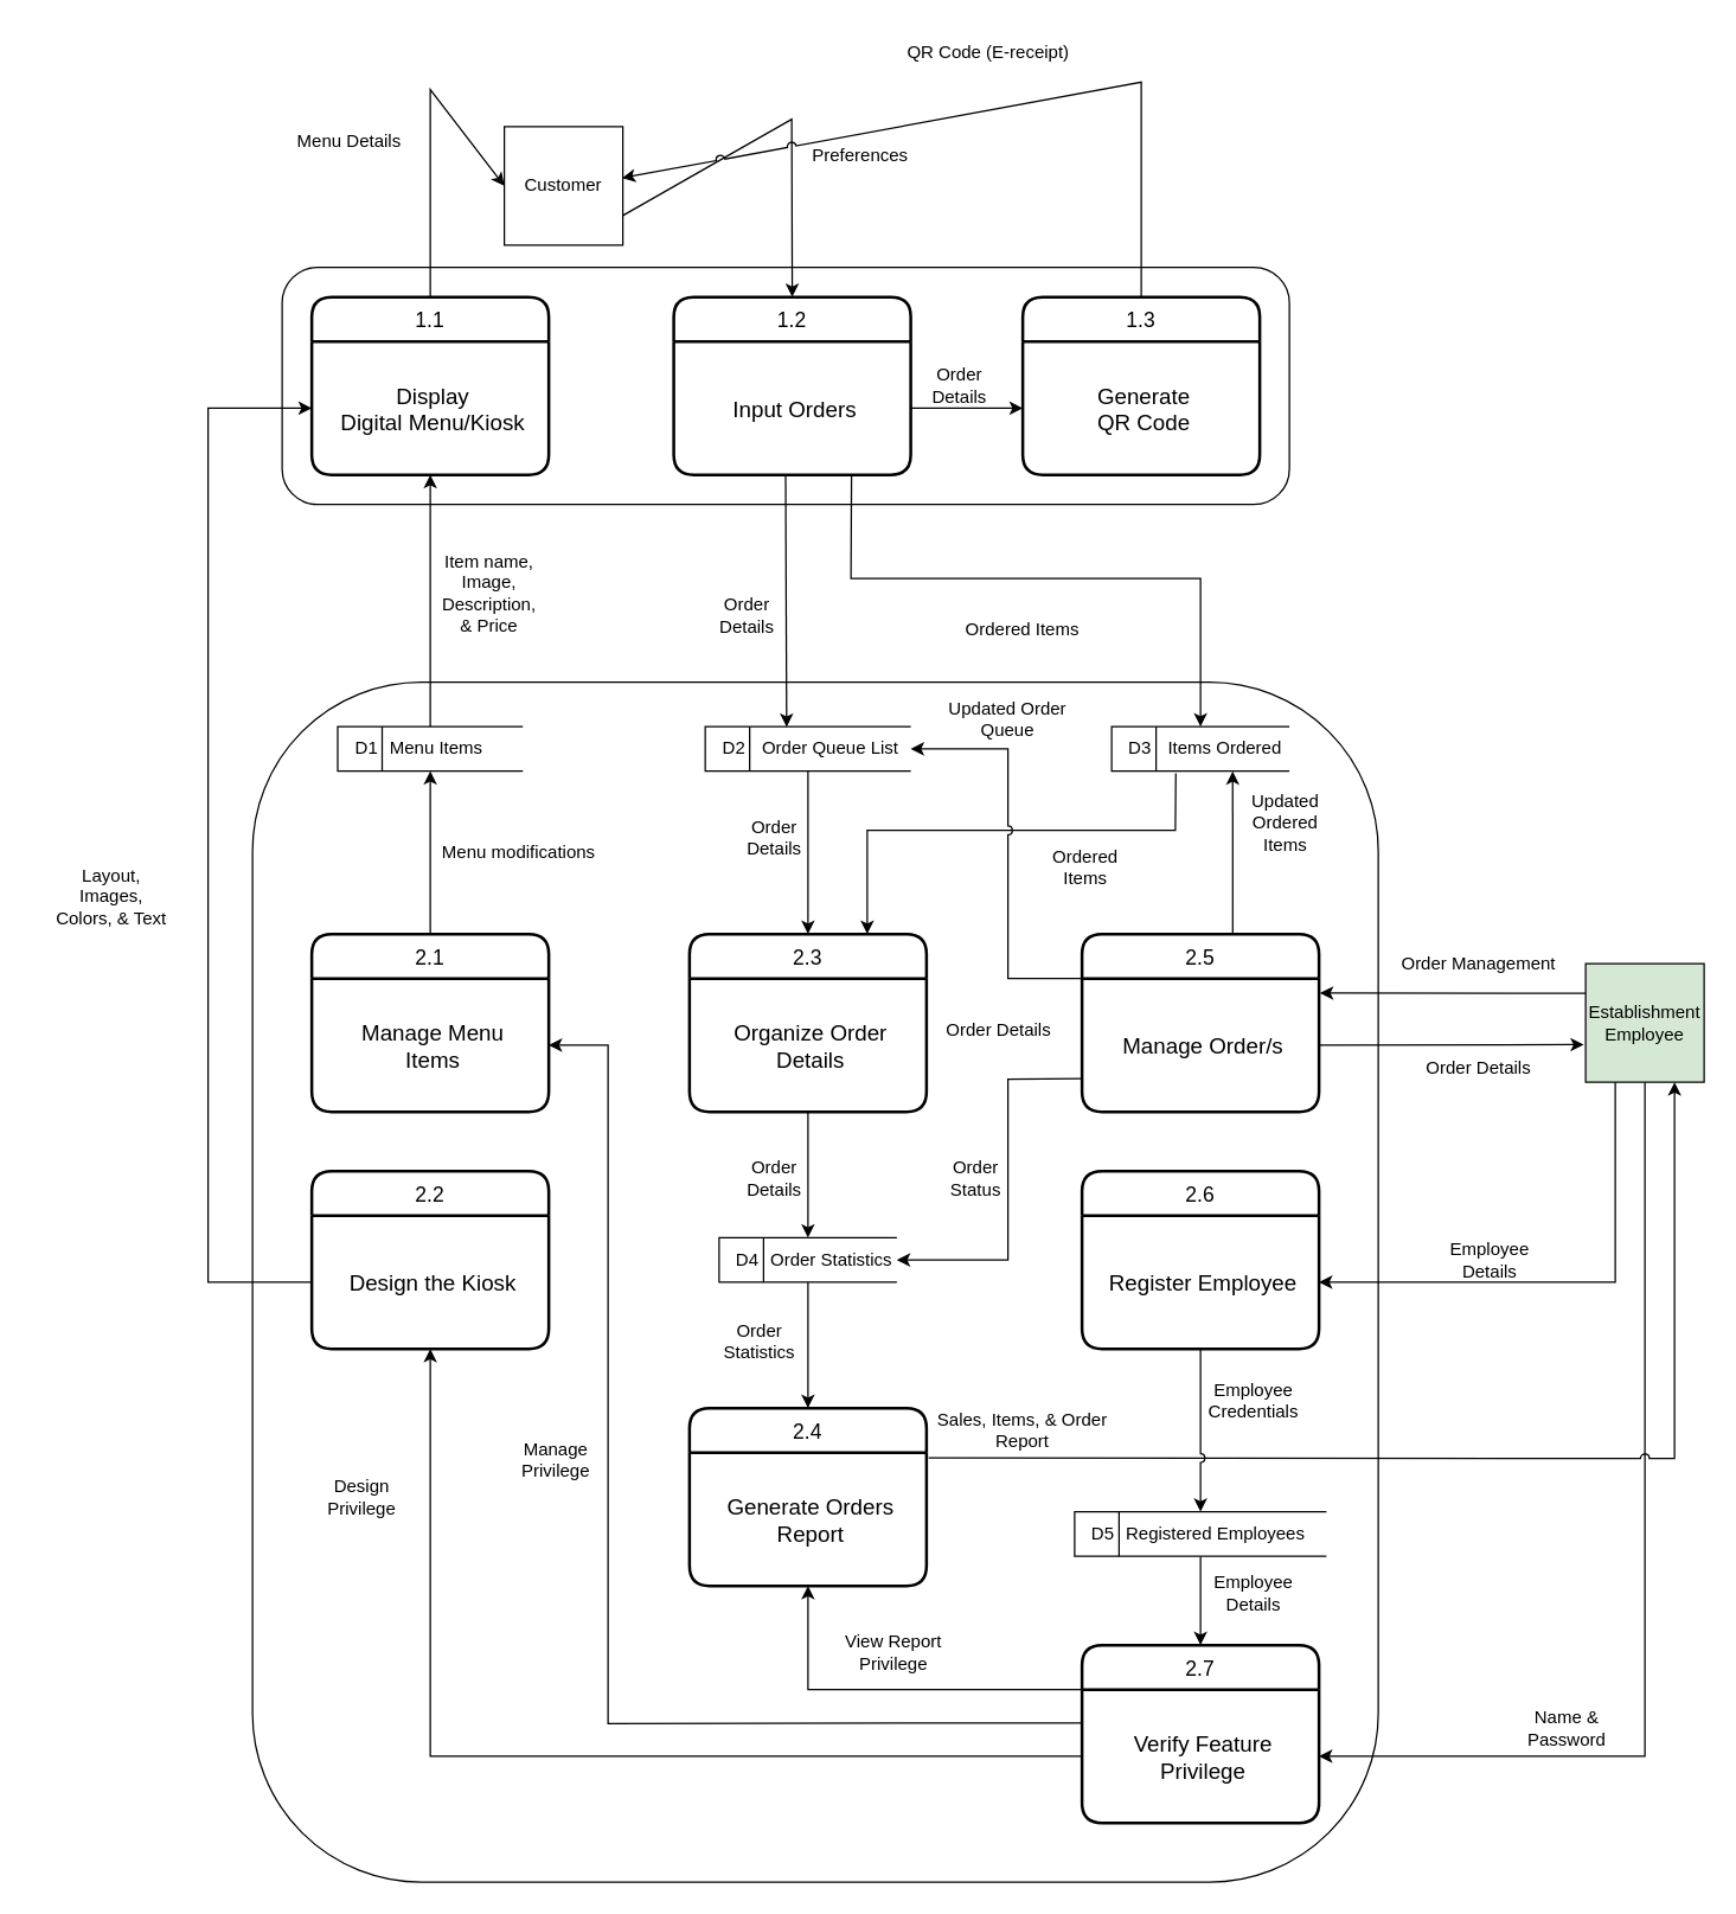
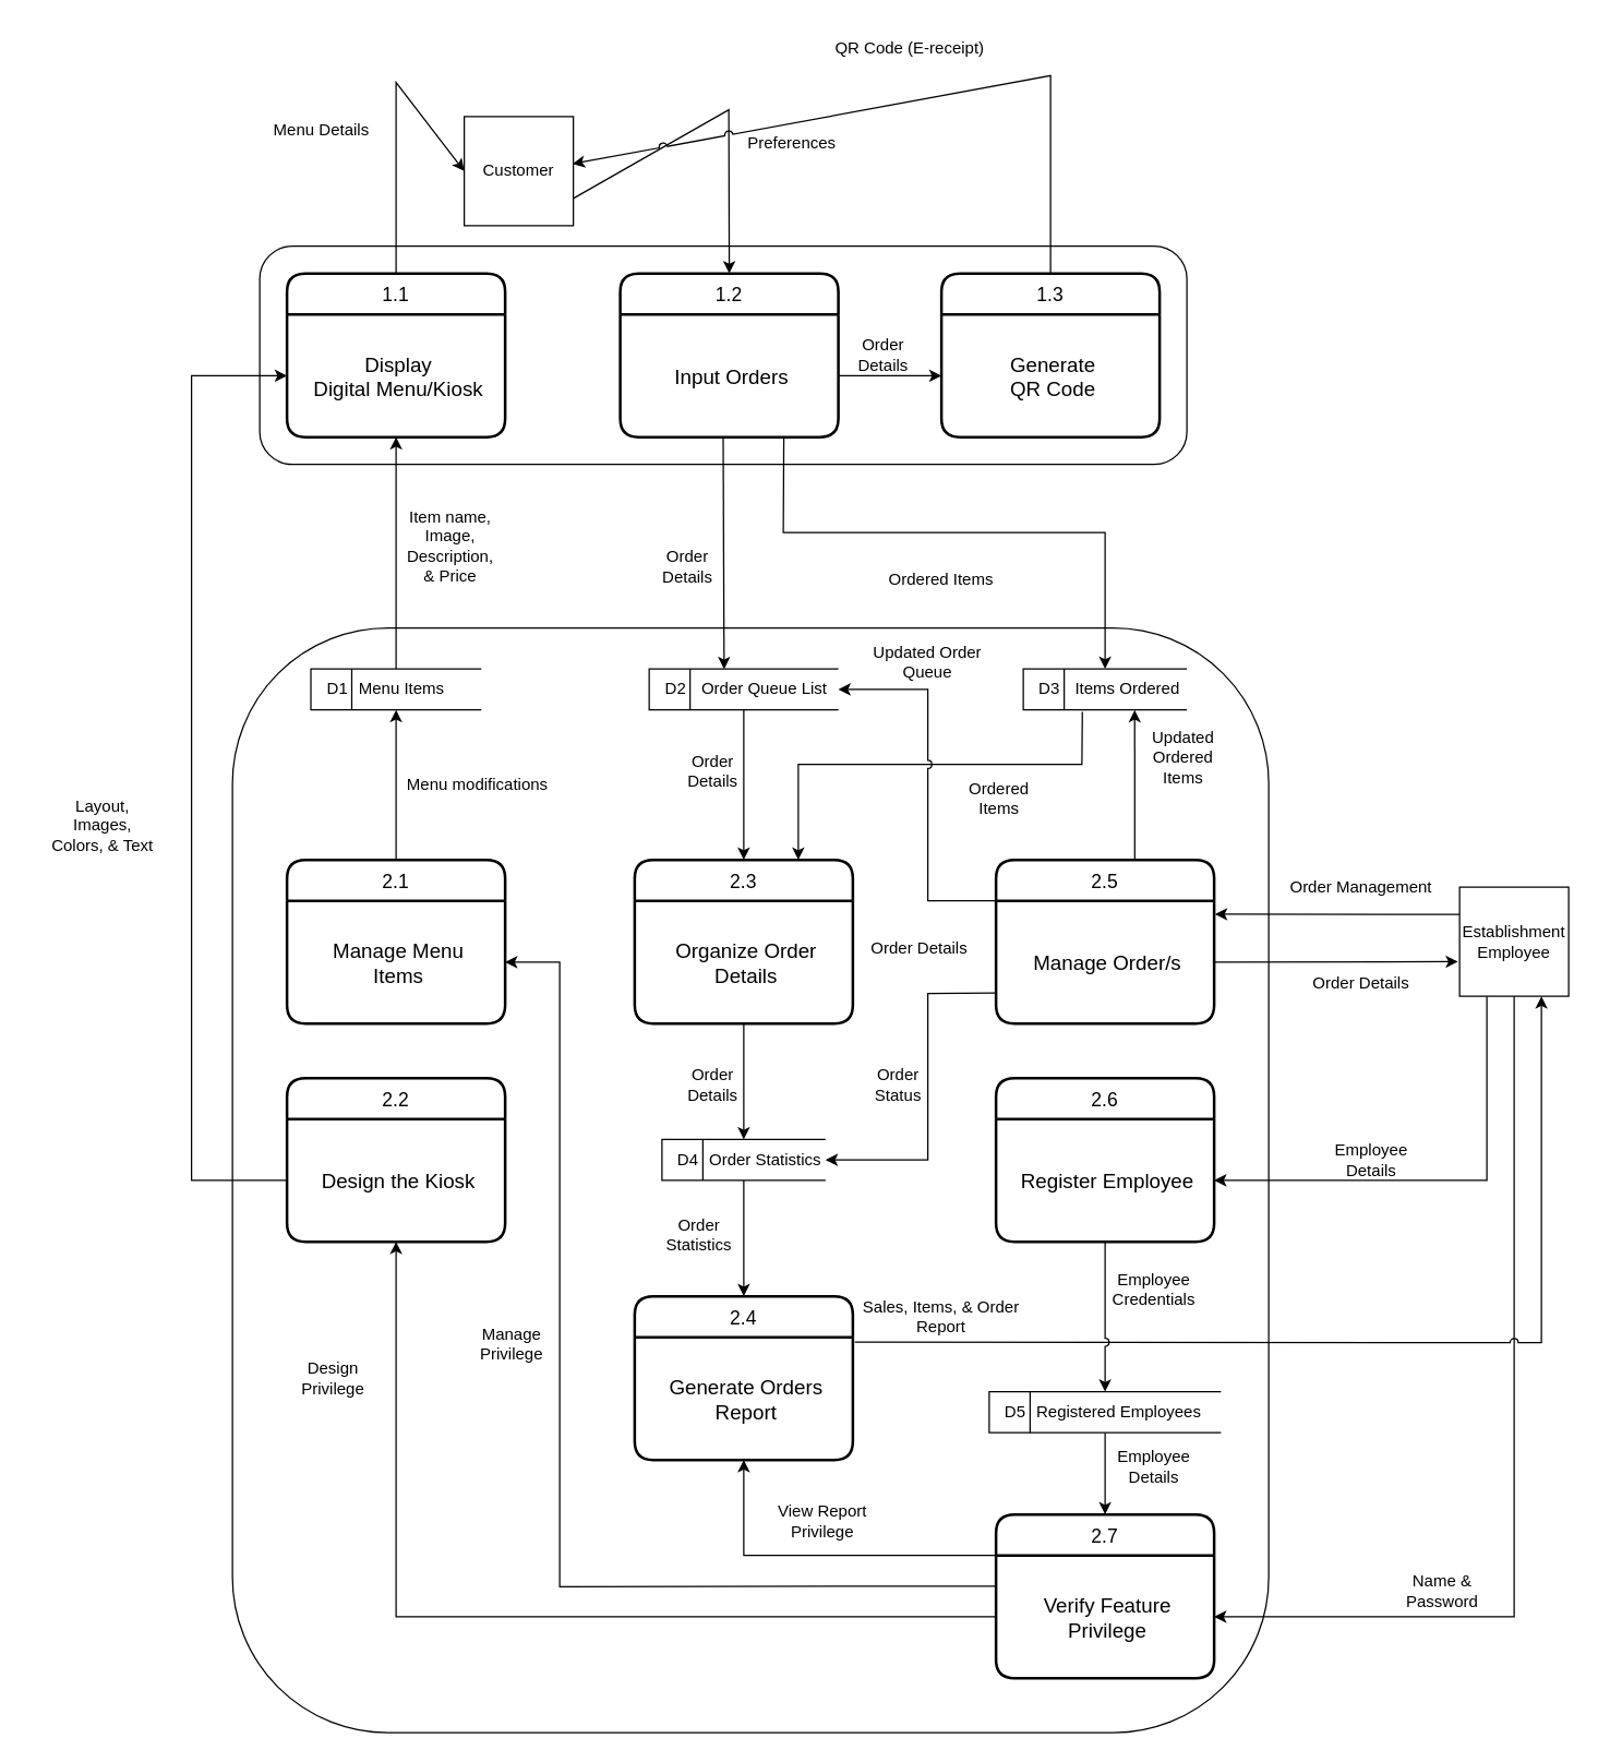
- <mxCell id="8" value="Establishment&lt;br&gt;Employee" style="whiteSpace=wrap;html=1;aspect=fixed;fillColor=#d5e8d4;" parent="1" vertex="1"><mxGeometry x="1070" y="650" width="80" height="80" as="geometry" /></mxCell>
+ <mxCell id="8" value="Establishment&lt;br&gt;Employee" style="whiteSpace=wrap;html=1;aspect=fixed;" parent="1" vertex="1"><mxGeometry x="1070" y="650" width="80" height="80" as="geometry" /></mxCell>
